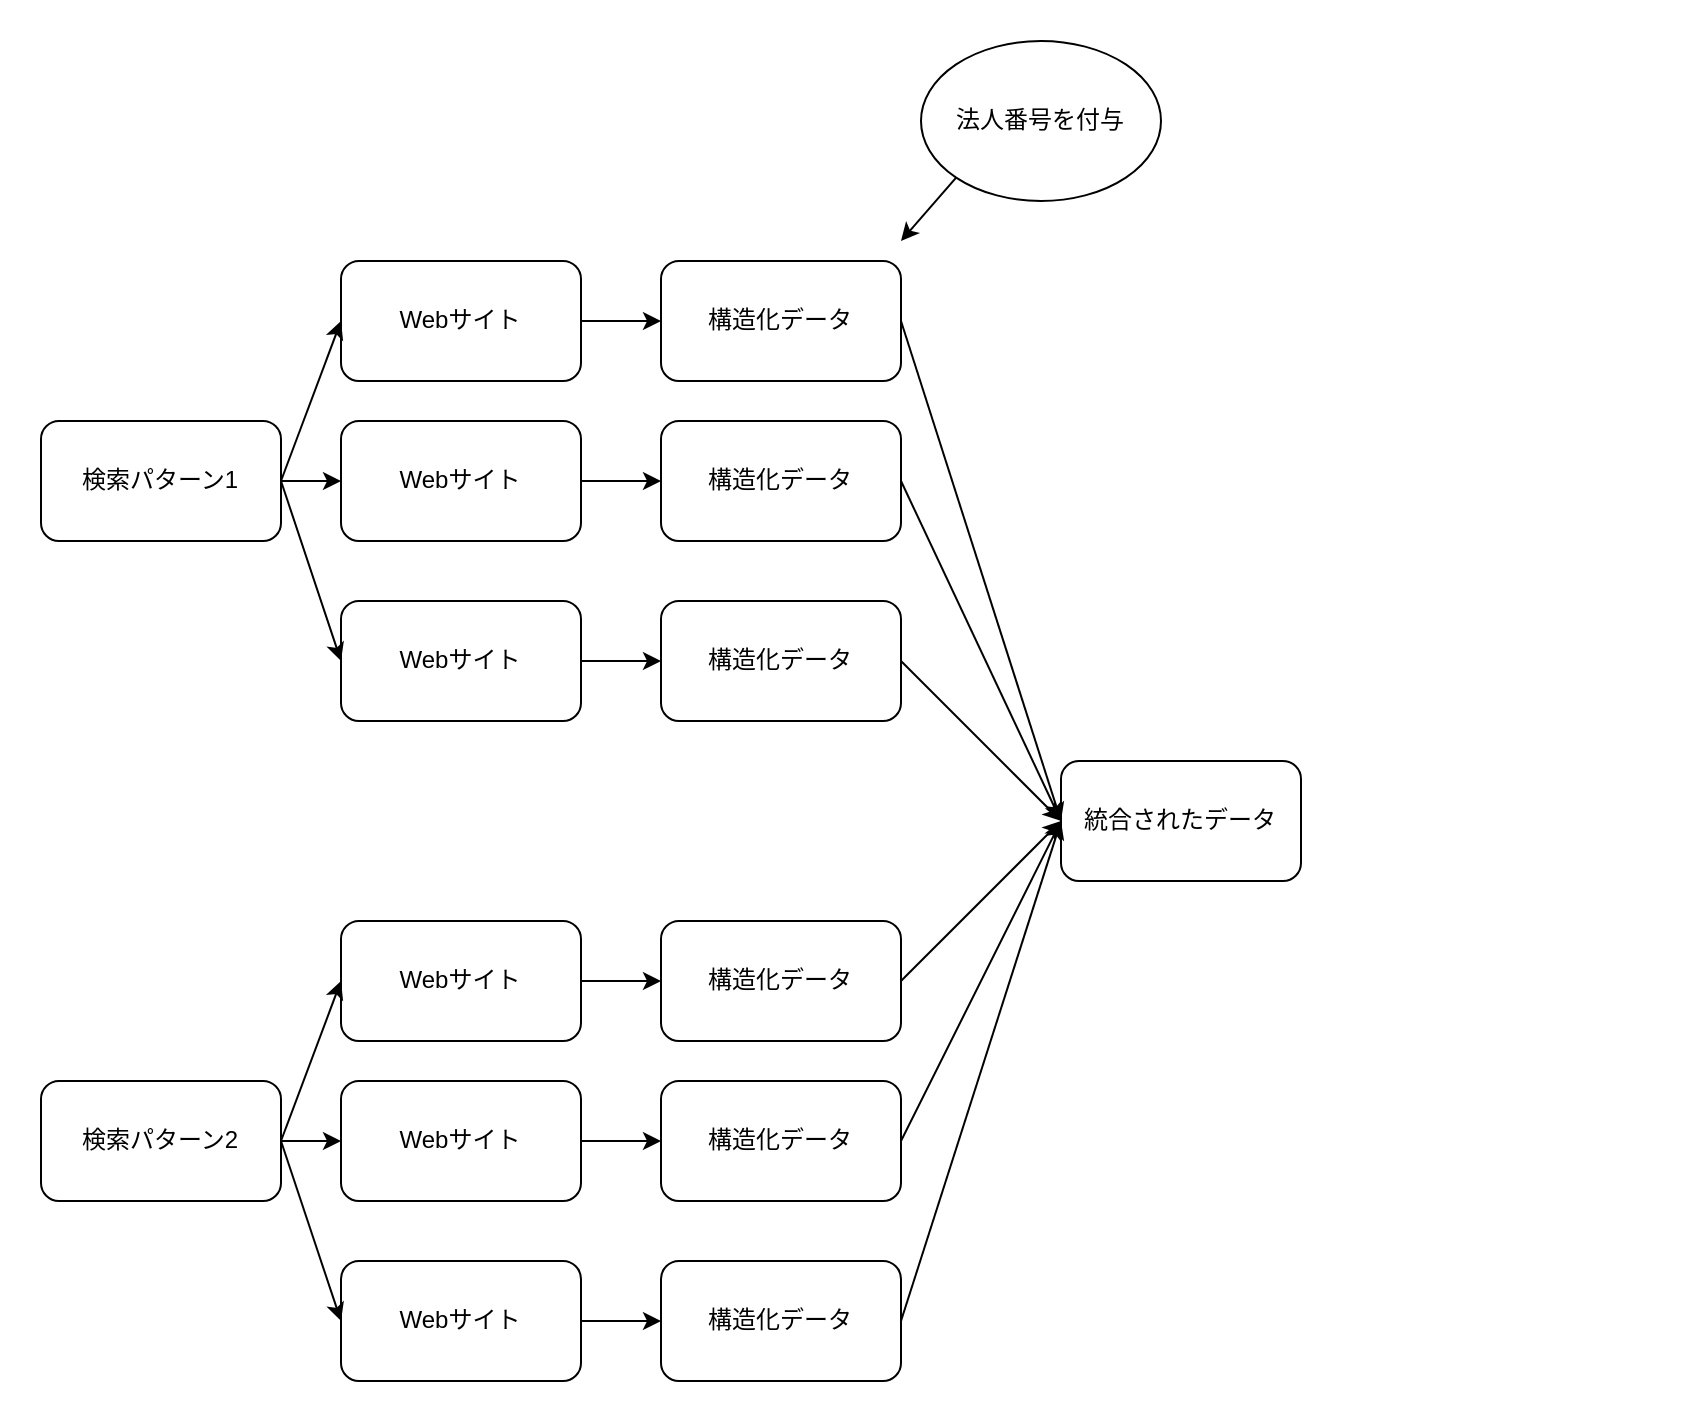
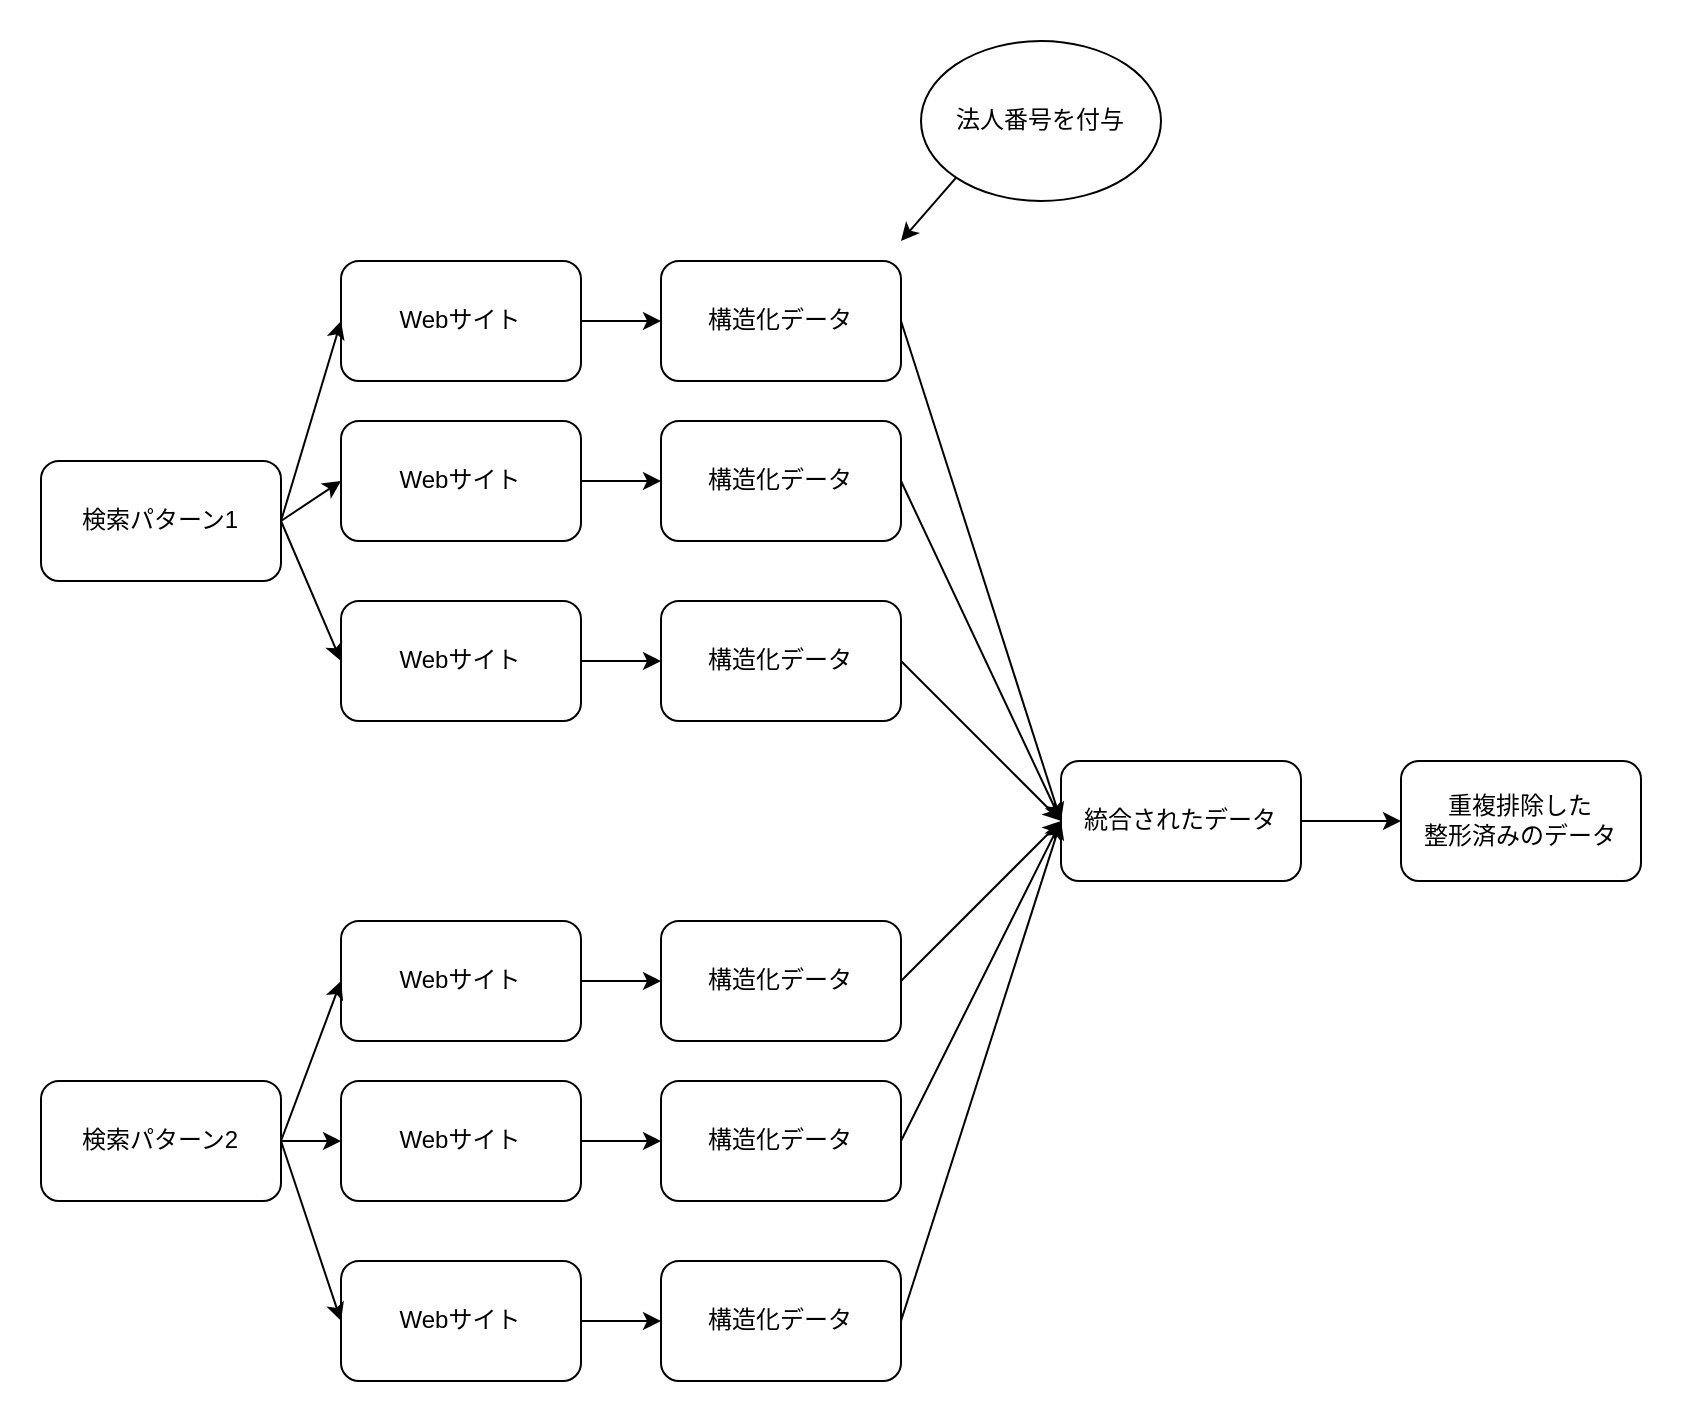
- <mxCell id="2" value="検索パターン1" style="rounded=1;whiteSpace=wrap;html=1;" vertex="1" parent="1"><mxGeometry x="20" y="210" width="120" height="60" as="geometry" /></mxCell>
+ <mxCell id="2" value="検索パターン1" style="rounded=1;whiteSpace=wrap;html=1;" vertex="1" parent="1"><mxGeometry x="20" y="230" width="120" height="60" as="geometry" /></mxCell>
+ <mxCell id="35" value="" style="endArrow=classic;html=1;rounded=0;exitX=1;exitY=0.5;exitDx=0;exitDy=0;entryX=0;entryY=0.5;entryDx=0;entryDy=0;" edge="1" parent="1" source="5" target="6"><mxGeometry width="50" height="50" relative="1" as="geometry"><mxPoint x="410" y="280" as="sourcePoint" /><mxPoint x="450" y="280" as="targetPoint" /></mxGeometry></mxCell>
+ <mxCell id="6" value="重複排除した&lt;div&gt;整形済みのデータ&lt;/div&gt;" style="rounded=1;whiteSpace=wrap;html=1;" vertex="1" parent="1"><mxGeometry x="700" y="380" width="120" height="60" as="geometry" /></mxCell>
